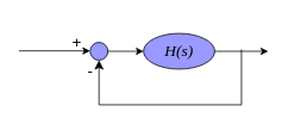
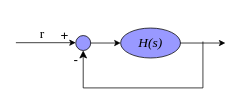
+ <mxCell id="9" value="&lt;font style=&quot;font-size: 18px;&quot; face=&quot;Times New Roman&quot;&gt;r&lt;/font&gt;" style="text;html=1;align=center;verticalAlign=middle;resizable=0;points=[];autosize=1;strokeColor=none;fillColor=none;" vertex="1" parent="3"><mxGeometry y="5" width="30" height="40" as="geometry" /></mxCell>
